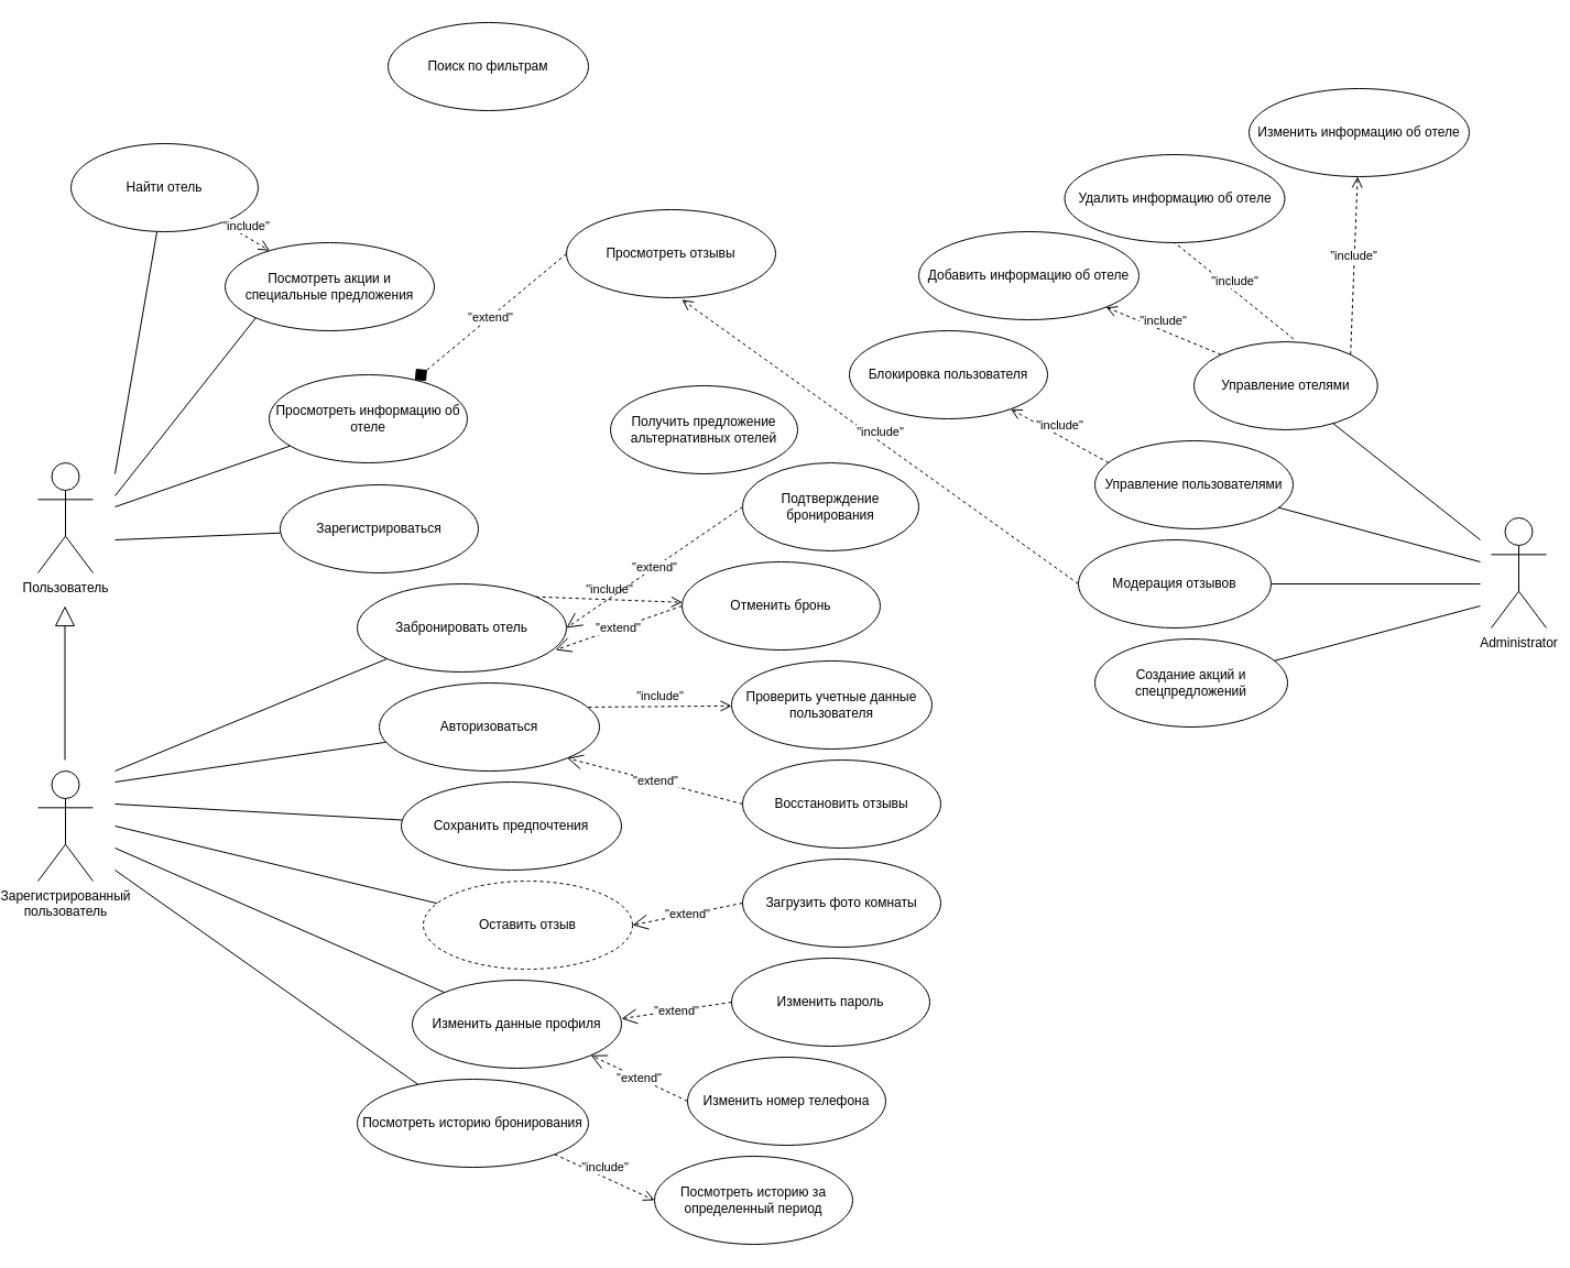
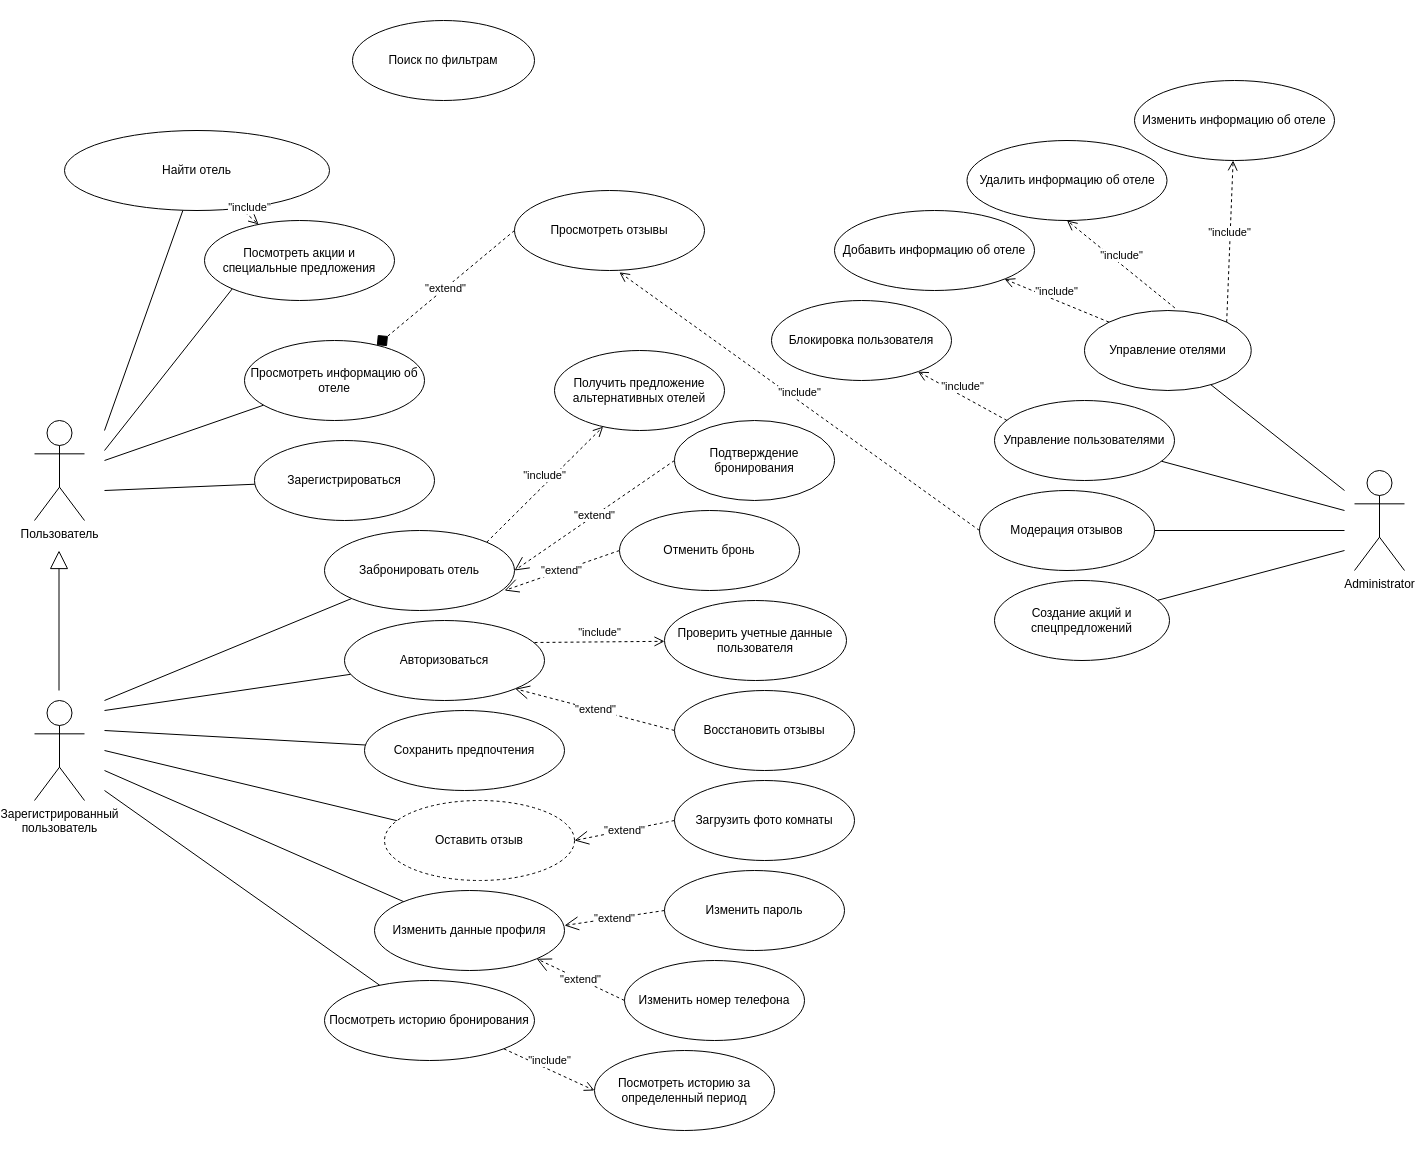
- <mxCell id="7" value="Найти отель" style="ellipse;whiteSpace=wrap;html=1;" parent="1" vertex="1"><mxGeometry x="50" y="130" width="170" height="80" as="geometry" /></mxCell>
+ <mxCell id="7" value="Найти отель" style="ellipse;whiteSpace=wrap;html=1;" parent="1" vertex="1"><mxGeometry x="50" y="130" width="265" height="80" as="geometry" /></mxCell>
- <mxCell id="55" value="&quot;include&quot;" style="html=1;verticalAlign=bottom;endArrow=none;dashed=1;endSize=8;curved=0;rounded=0;exitX=0.542;exitY=-0.032;exitDx=0;exitDy=0;entryX=0.5;entryY=1;entryDx=0;entryDy=0;exitPerimeter=0;" edge="1" parent="1" source="38" target="54"><mxGeometry relative="1" as="geometry"><mxPoint x="1160" y="310" as="sourcePoint" /><mxPoint x="1055" y="267" as="targetPoint" /></mxGeometry></mxCell>
+ <mxCell id="55" value="&quot;include&quot;" style="html=1;verticalAlign=bottom;endArrow=open;dashed=1;endSize=8;curved=0;rounded=0;exitX=0.542;exitY=-0.032;exitDx=0;exitDy=0;entryX=0.5;entryY=1;entryDx=0;entryDy=0;exitPerimeter=0;" edge="1" parent="1" source="38" target="54"><mxGeometry relative="1" as="geometry"><mxPoint x="1160" y="310" as="sourcePoint" /><mxPoint x="1055" y="267" as="targetPoint" /></mxGeometry></mxCell>
- <mxCell id="26" value="&quot;include&quot;" style="html=1;verticalAlign=bottom;endArrow=open;dashed=1;endSize=8;curved=0;rounded=0;exitX=1;exitY=0;exitDx=0;exitDy=0;" parent="1" source="13" target="35" edge="1"><mxGeometry relative="1" as="geometry"><mxPoint x="495" y="569.55" as="sourcePoint" /><mxPoint x="570" y="500" as="targetPoint" /></mxGeometry></mxCell>
+ <mxCell id="26" value="&quot;include&quot;" style="html=1;verticalAlign=bottom;endArrow=open;dashed=1;endSize=8;curved=0;rounded=0;exitX=1;exitY=0;exitDx=0;exitDy=0;" parent="1" source="13" target="27" edge="1"><mxGeometry relative="1" as="geometry"><mxPoint x="495" y="569.55" as="sourcePoint" /><mxPoint x="570" y="500" as="targetPoint" /></mxGeometry></mxCell>
